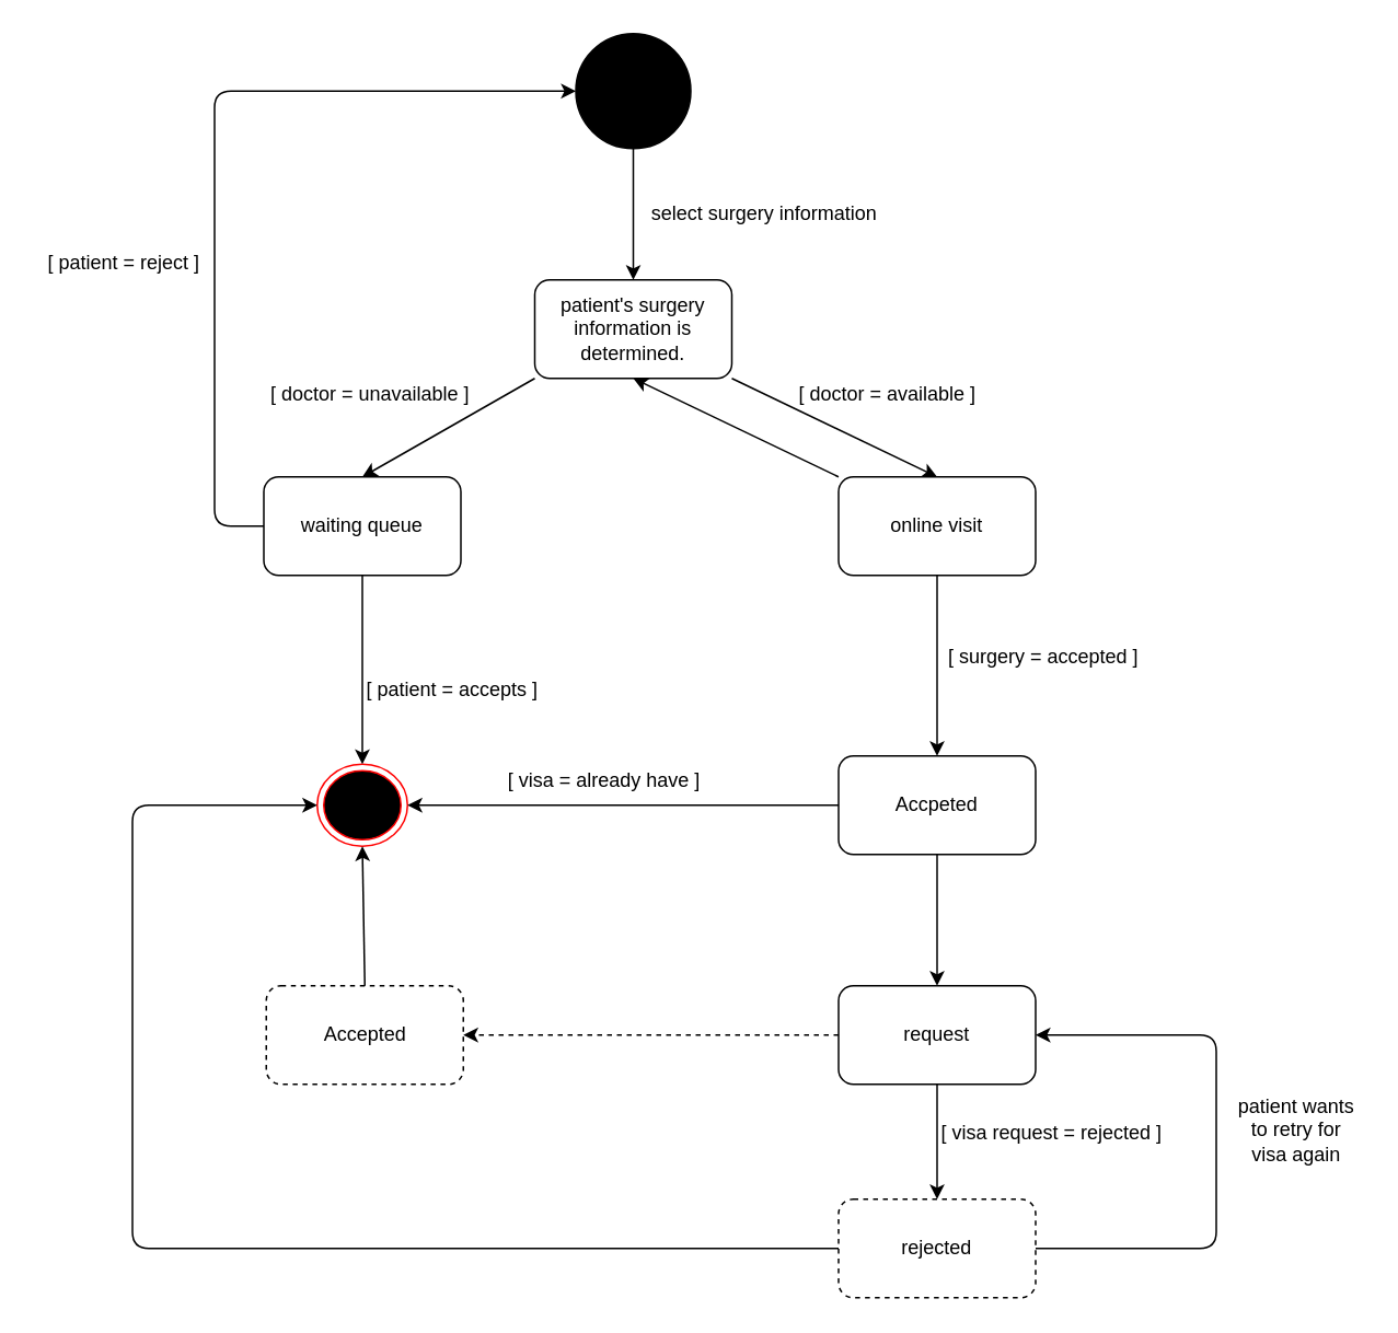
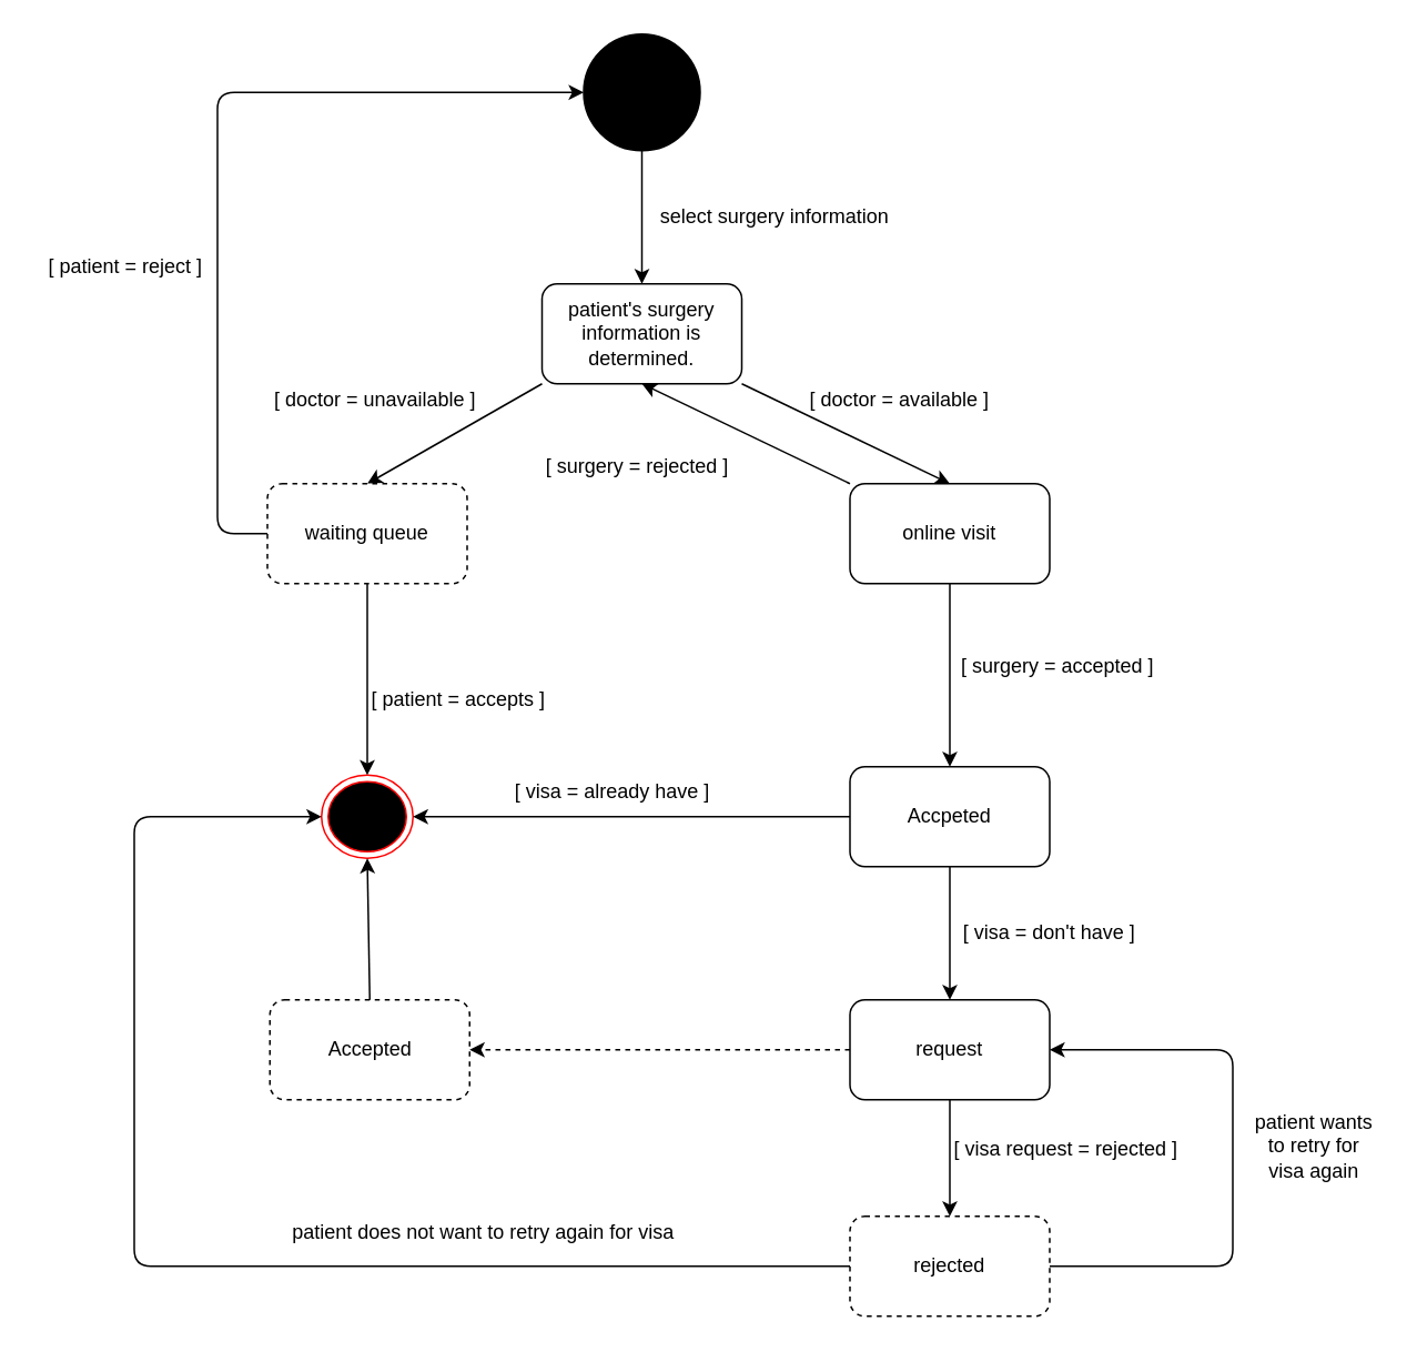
+ <mxCell id="18" value="[ surgery = rejected ]" style="text;html=1;strokeColor=none;fillColor=none;align=center;verticalAlign=middle;whiteSpace=wrap;rounded=0;" parent="1" vertex="1"><mxGeometry x="320" y="270" width="125" height="20" as="geometry" /></mxCell>
- <mxCell id="11" value="waiting queue" style="rounded=1;whiteSpace=wrap;html=1;strokeColor=#000000;fillColor=#FFFFFF;" parent="1" vertex="1"><mxGeometry x="160" y="290" width="120" height="60" as="geometry" /></mxCell>
+ <mxCell id="11" value="waiting queue" style="rounded=1;whiteSpace=wrap;html=1;strokeColor=#000000;fillColor=#FFFFFF;dashed=1;" parent="1" vertex="1"><mxGeometry x="160" y="290" width="120" height="60" as="geometry" /></mxCell>
+ <mxCell id="26" value="[ visa = don't have ]" style="text;html=1;strokeColor=none;fillColor=none;align=center;verticalAlign=middle;whiteSpace=wrap;rounded=0;" vertex="1" parent="1"><mxGeometry x="570" y="550" width="120" height="20" as="geometry" /></mxCell>
+ <mxCell id="37" value="patient does not want to retry again for visa" style="text;html=1;strokeColor=none;fillColor=none;align=center;verticalAlign=middle;whiteSpace=wrap;rounded=0;" vertex="1" parent="1"><mxGeometry x="160" y="730" width="260" height="20" as="geometry" /></mxCell>
